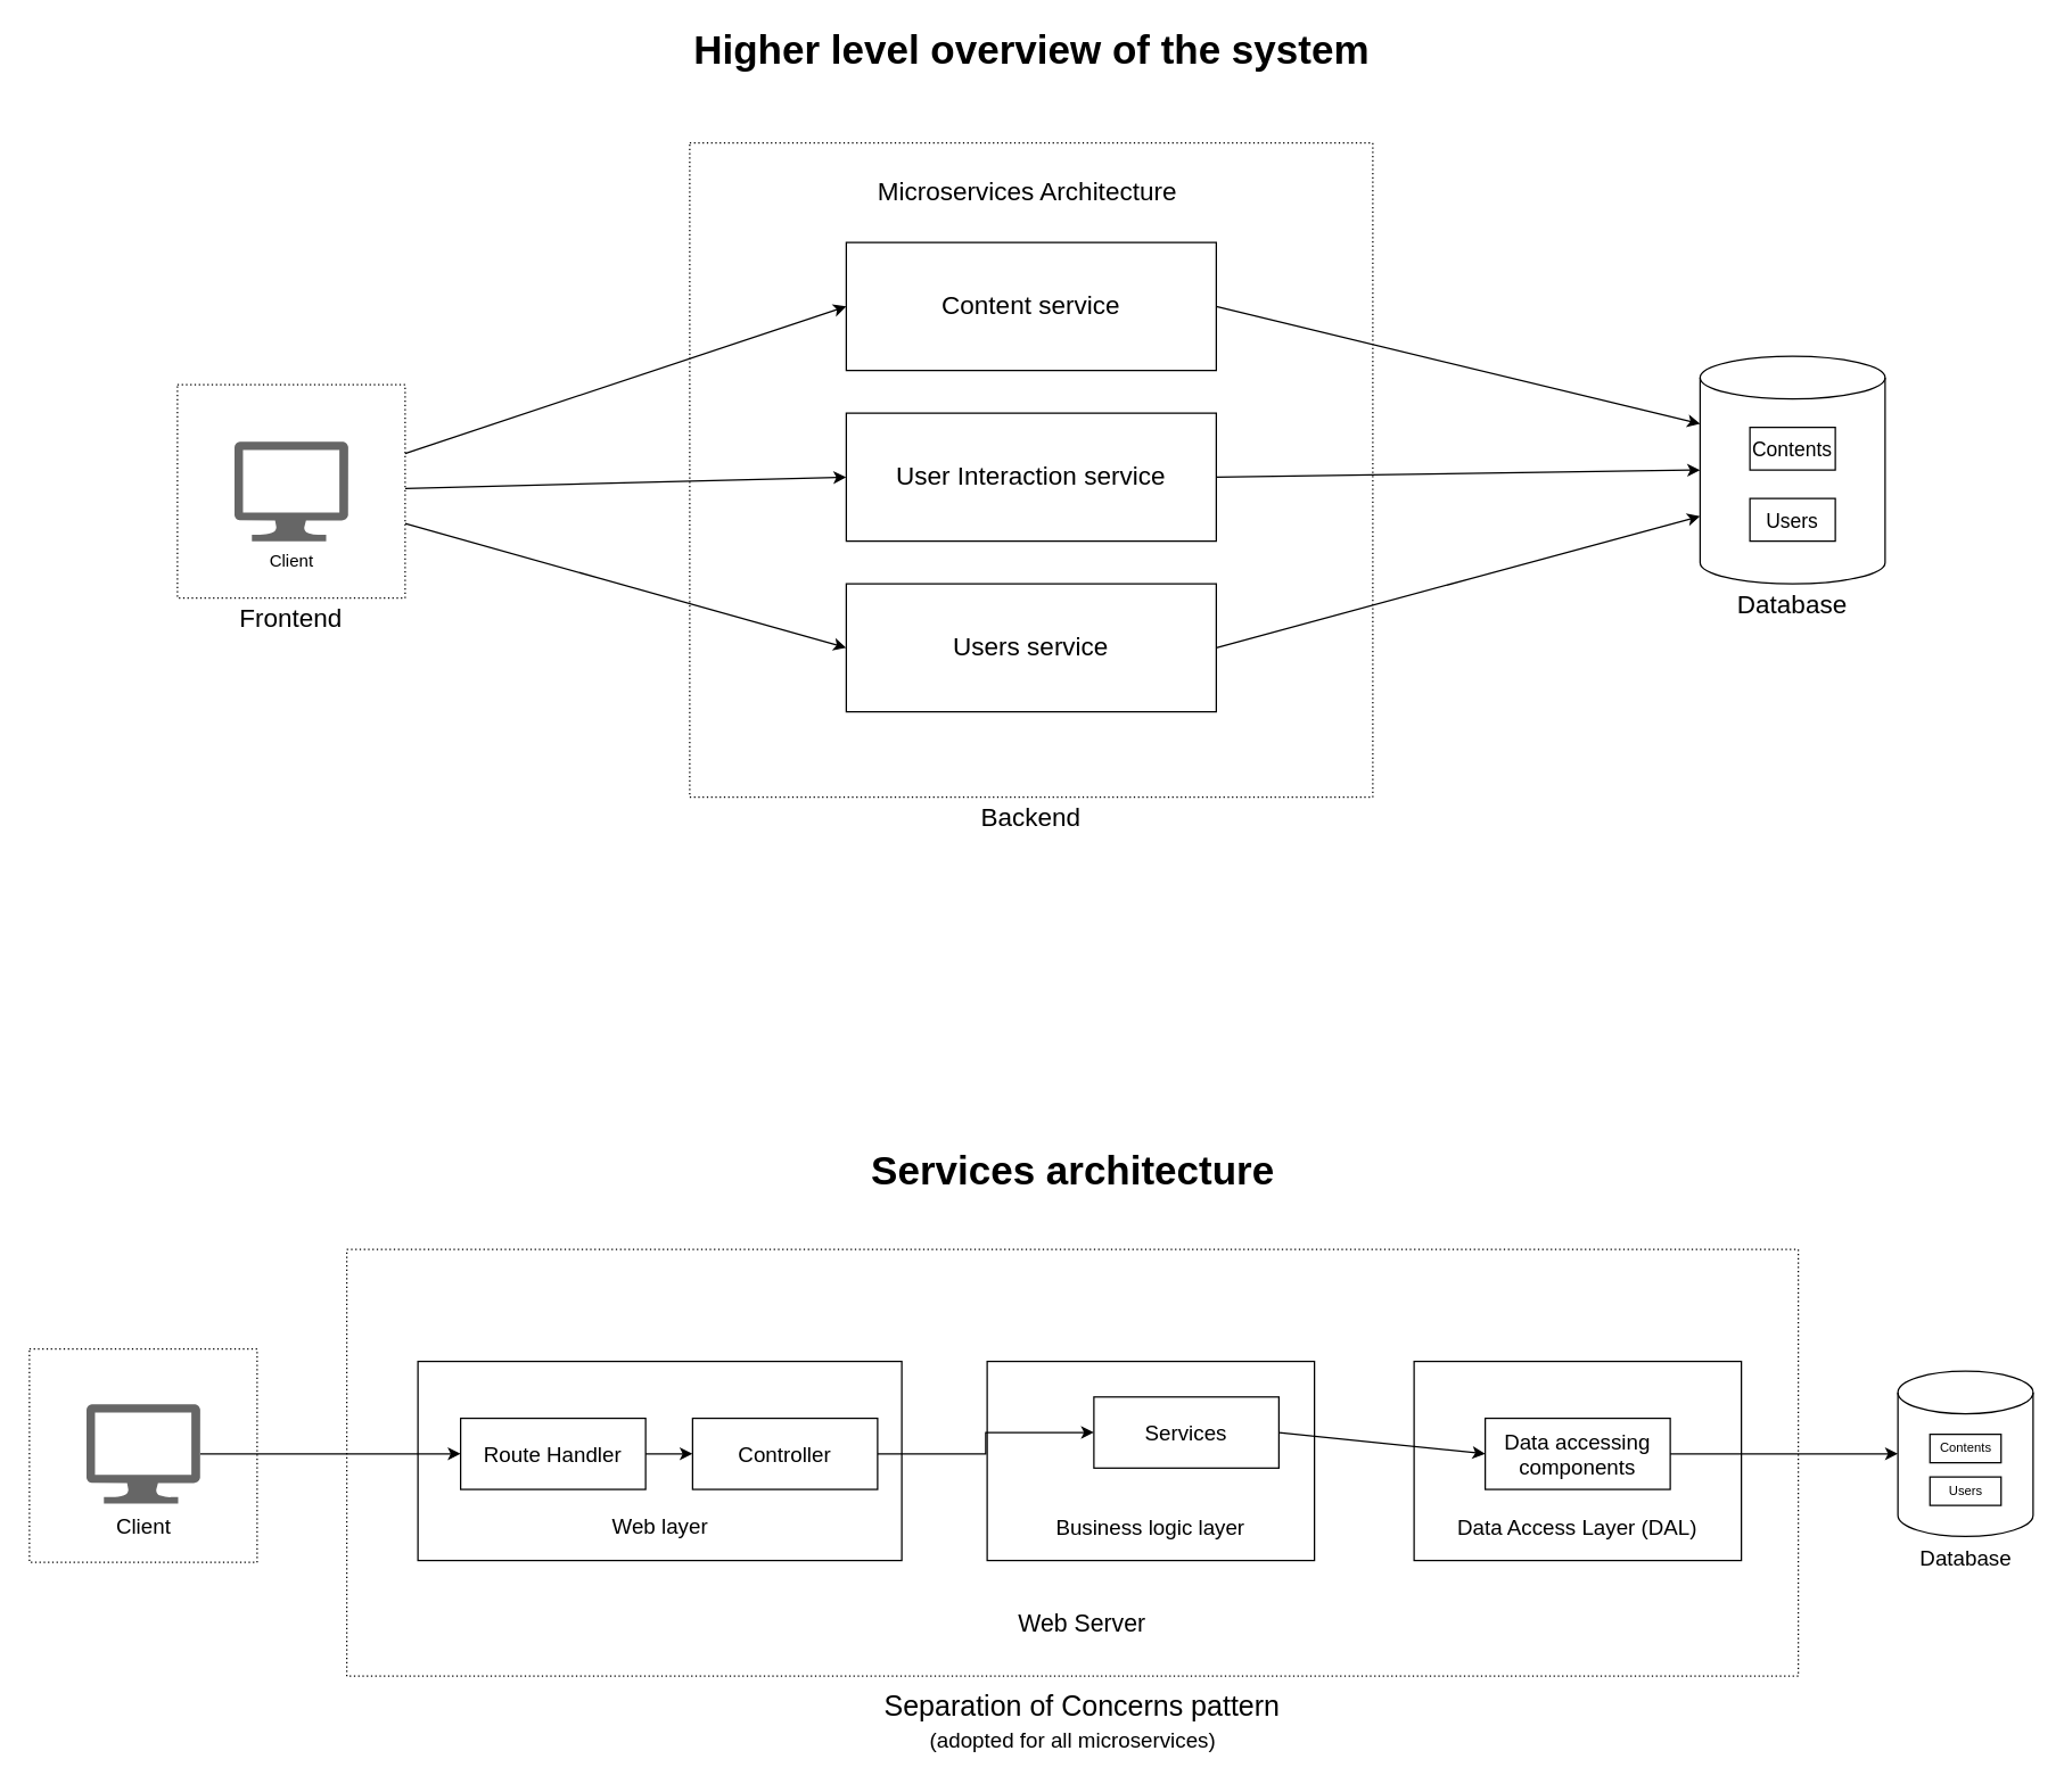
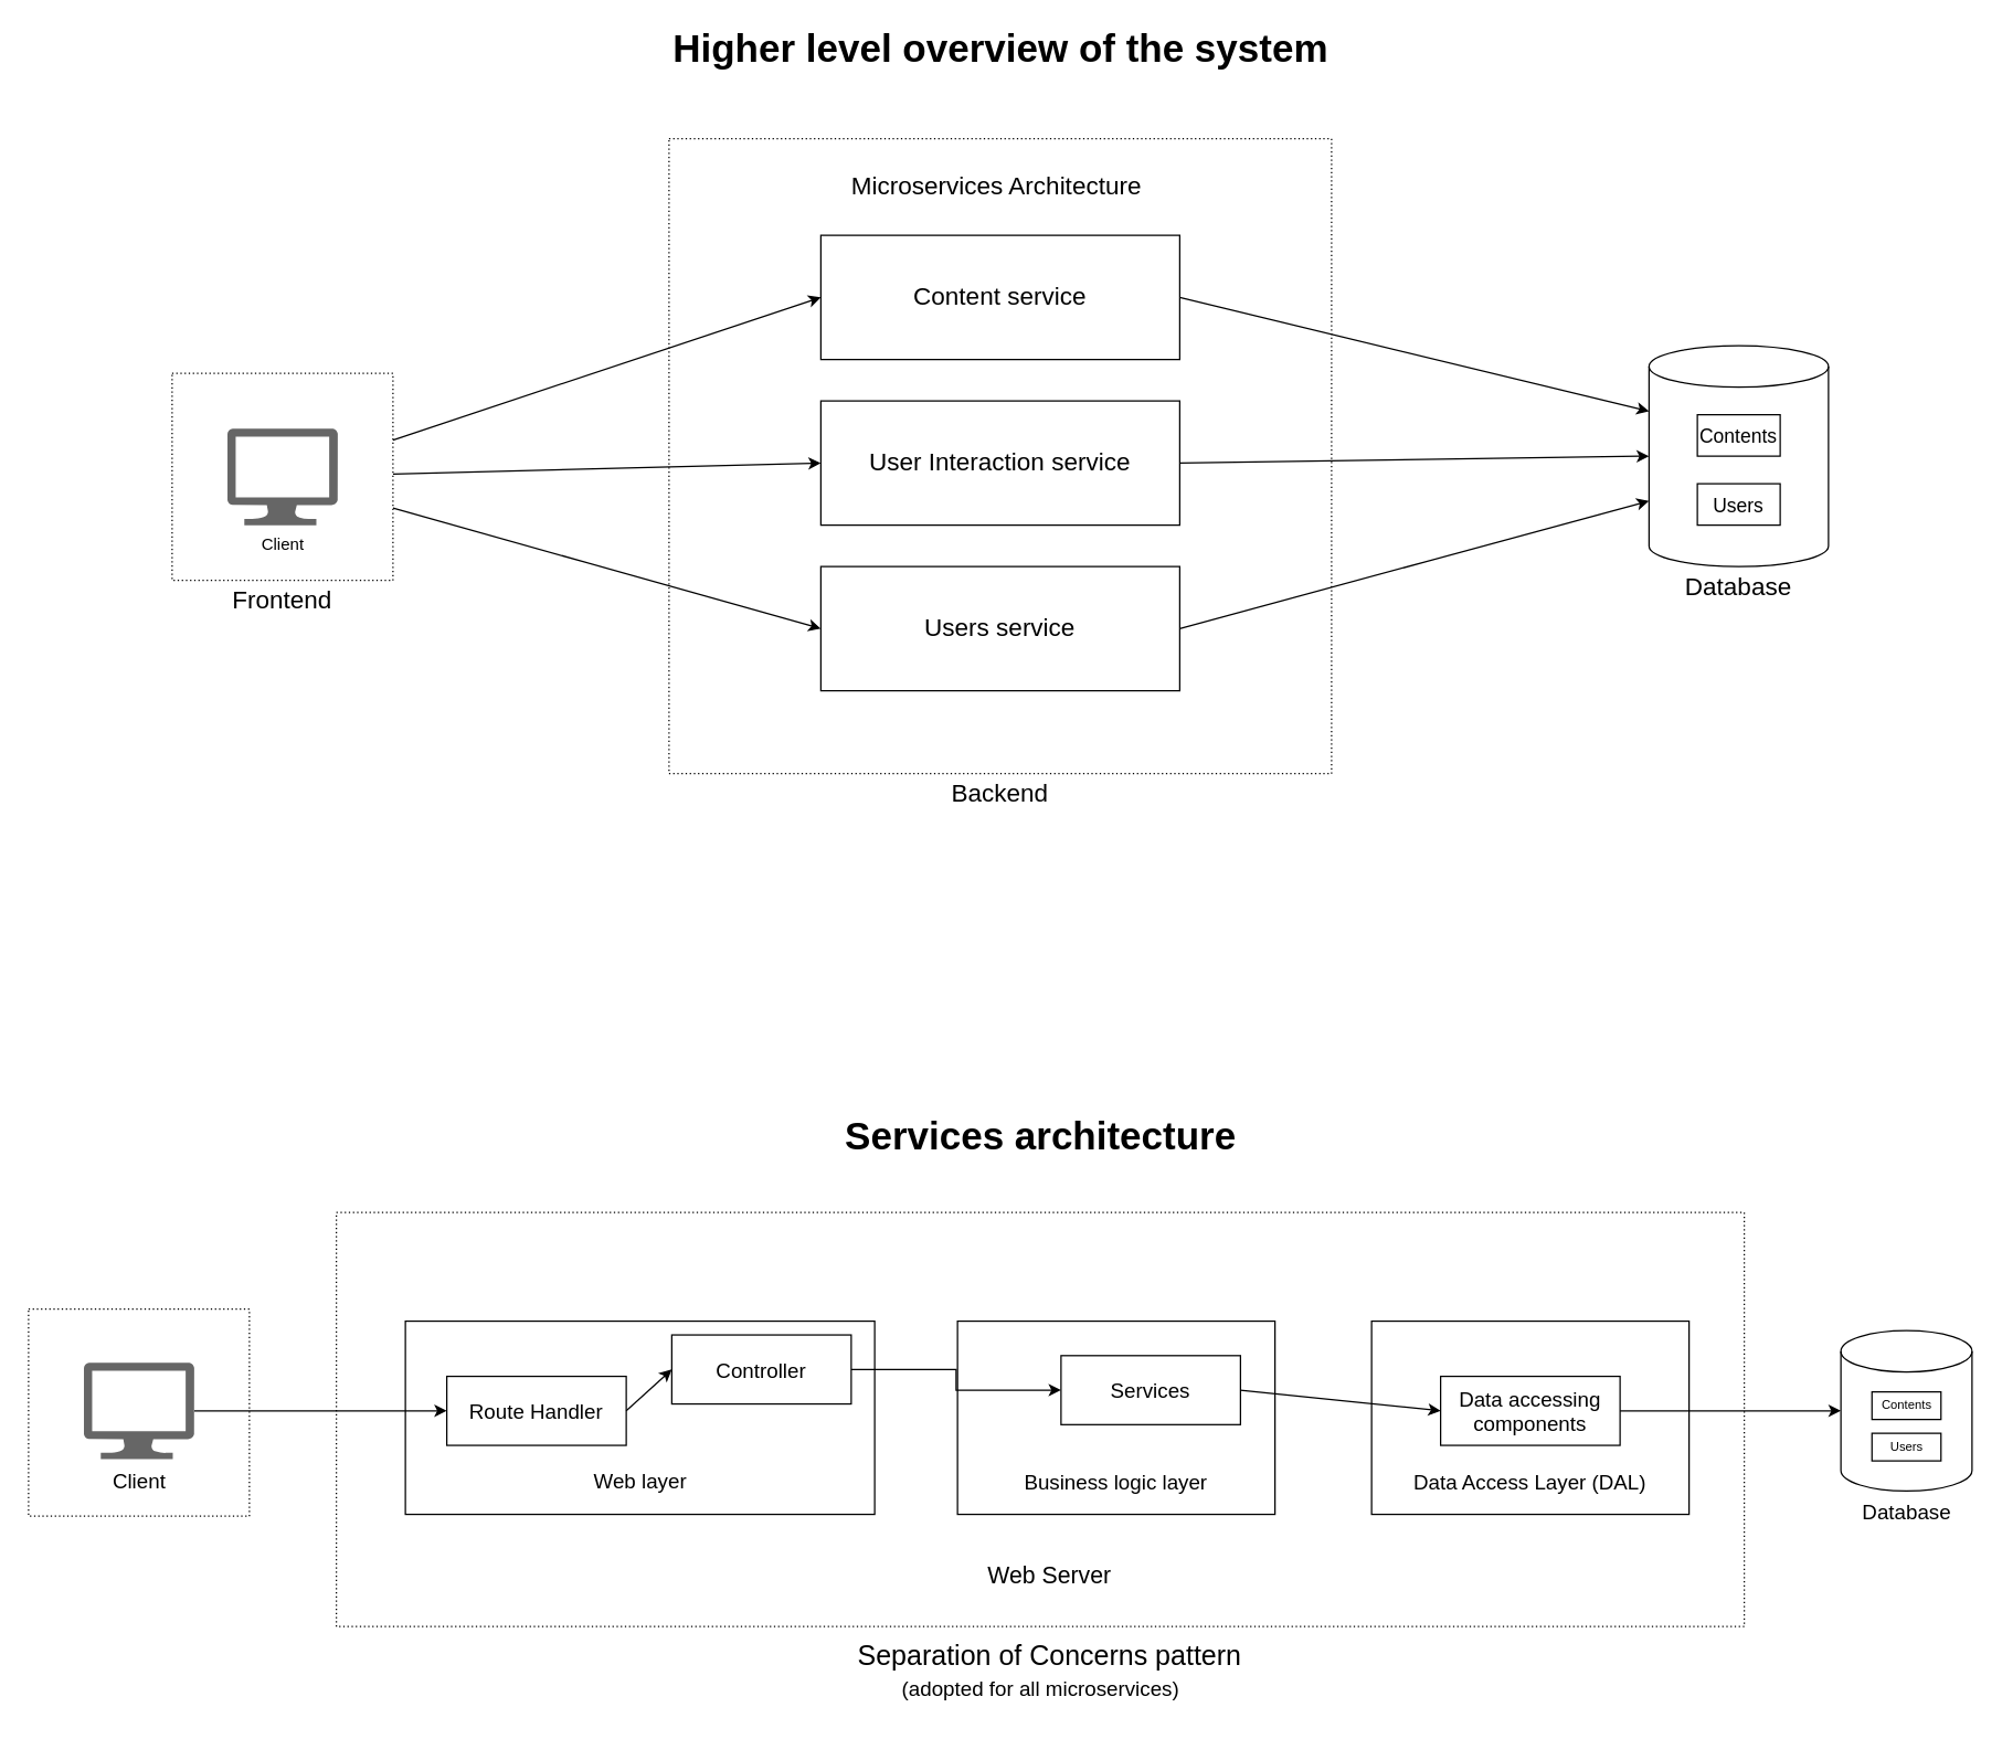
- <mxCell id="32" value="&lt;font style=&quot;font-size: 15px&quot;&gt;Controller&lt;/font&gt;" style="rounded=0;whiteSpace=wrap;html=1;" parent="1" vertex="1"><mxGeometry x="486" y="996.75" width="130" height="50" as="geometry" /></mxCell>
+ <mxCell id="32" value="&lt;font style=&quot;font-size: 15px&quot;&gt;Controller&lt;/font&gt;" style="rounded=0;whiteSpace=wrap;html=1;" parent="1" vertex="1"><mxGeometry x="486" y="966.75" width="130" height="50" as="geometry" /></mxCell>
